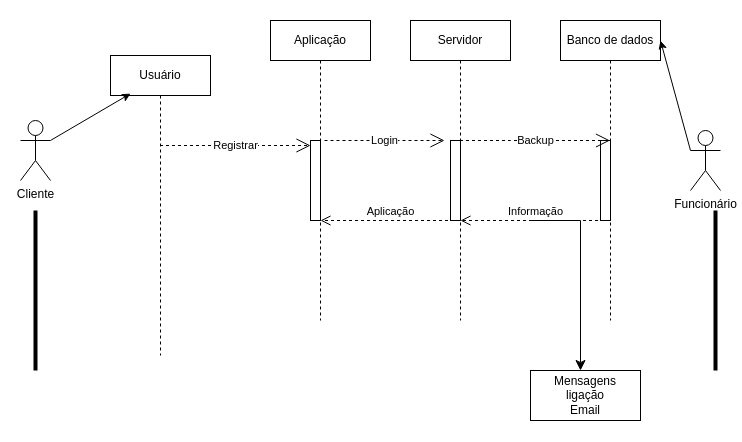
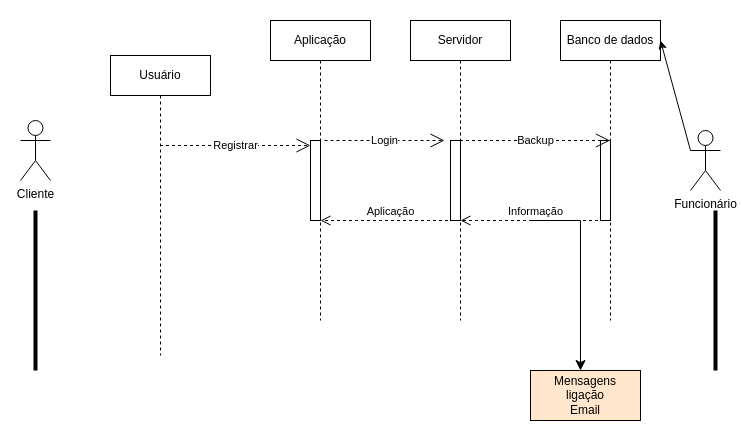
- <mxCell id="17" value="" style="endArrow=classic;html=1;rounded=0;entryX=0.2;entryY=0.127;entryDx=0;entryDy=0;entryPerimeter=0;exitX=1;exitY=0.333;exitDx=0;exitDy=0;exitPerimeter=0;" edge="1" parent="1" source="14" target="6"><mxGeometry width="50" height="50" relative="1" as="geometry"><mxPoint x="50" y="150" as="sourcePoint" /><mxPoint x="100" y="100" as="targetPoint" /></mxGeometry></mxCell>
- <mxCell id="21" value="Mensagens&lt;div&gt;ligação&lt;/div&gt;&lt;div&gt;Email&lt;/div&gt;" style="html=1;whiteSpace=wrap;" vertex="1" parent="1"><mxGeometry x="530" y="370" width="110" height="50" as="geometry" /></mxCell>
+ <mxCell id="21" value="Mensagens&lt;div&gt;ligação&lt;/div&gt;&lt;div&gt;Email&lt;/div&gt;" style="html=1;whiteSpace=wrap;fillColor=#ffe6cc;" vertex="1" parent="1"><mxGeometry x="530" y="370" width="110" height="50" as="geometry" /></mxCell>
